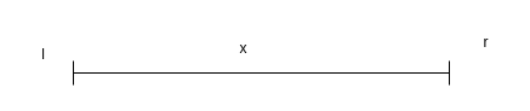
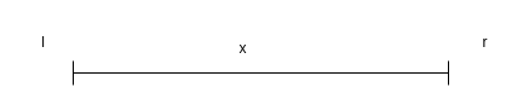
- <mxCell id="3" value="l" style="text;html=1;align=center;verticalAlign=middle;resizable=0;points=[];autosize=1;strokeColor=none;fillColor=none;" vertex="1" parent="1"><mxGeometry x="20" y="30" width="30" height="30" as="geometry" /></mxCell>
+ <mxCell id="3" value="l" style="text;html=1;align=center;verticalAlign=middle;resizable=0;points=[];autosize=1;strokeColor=none;fillColor=none;" vertex="1" parent="1"><mxGeometry x="20" y="20" width="30" height="30" as="geometry" /></mxCell>
